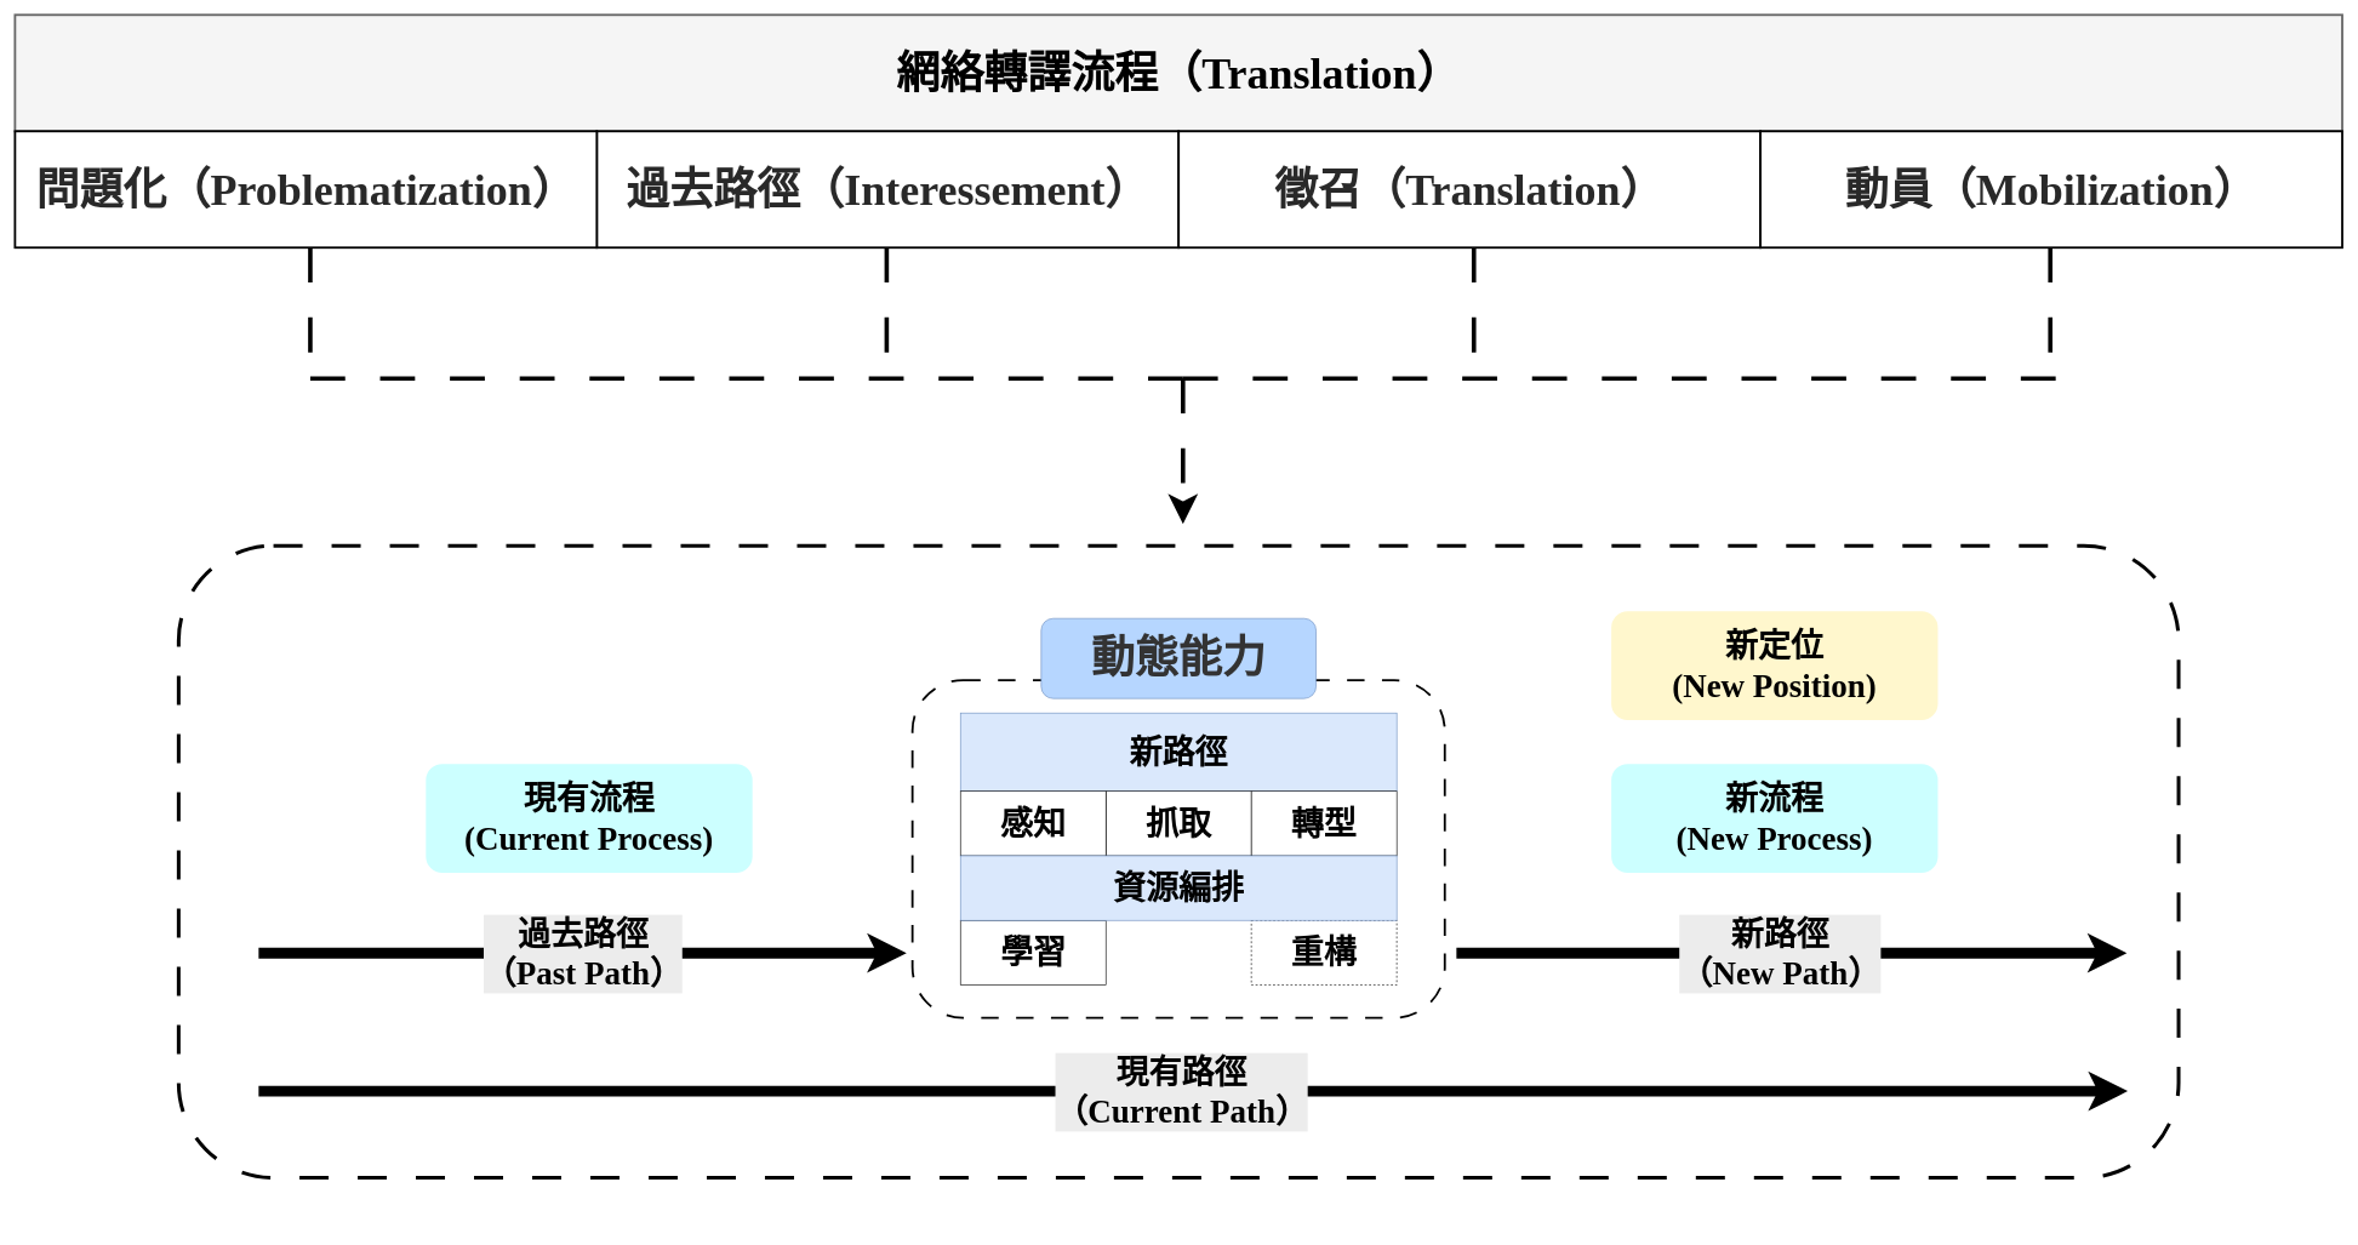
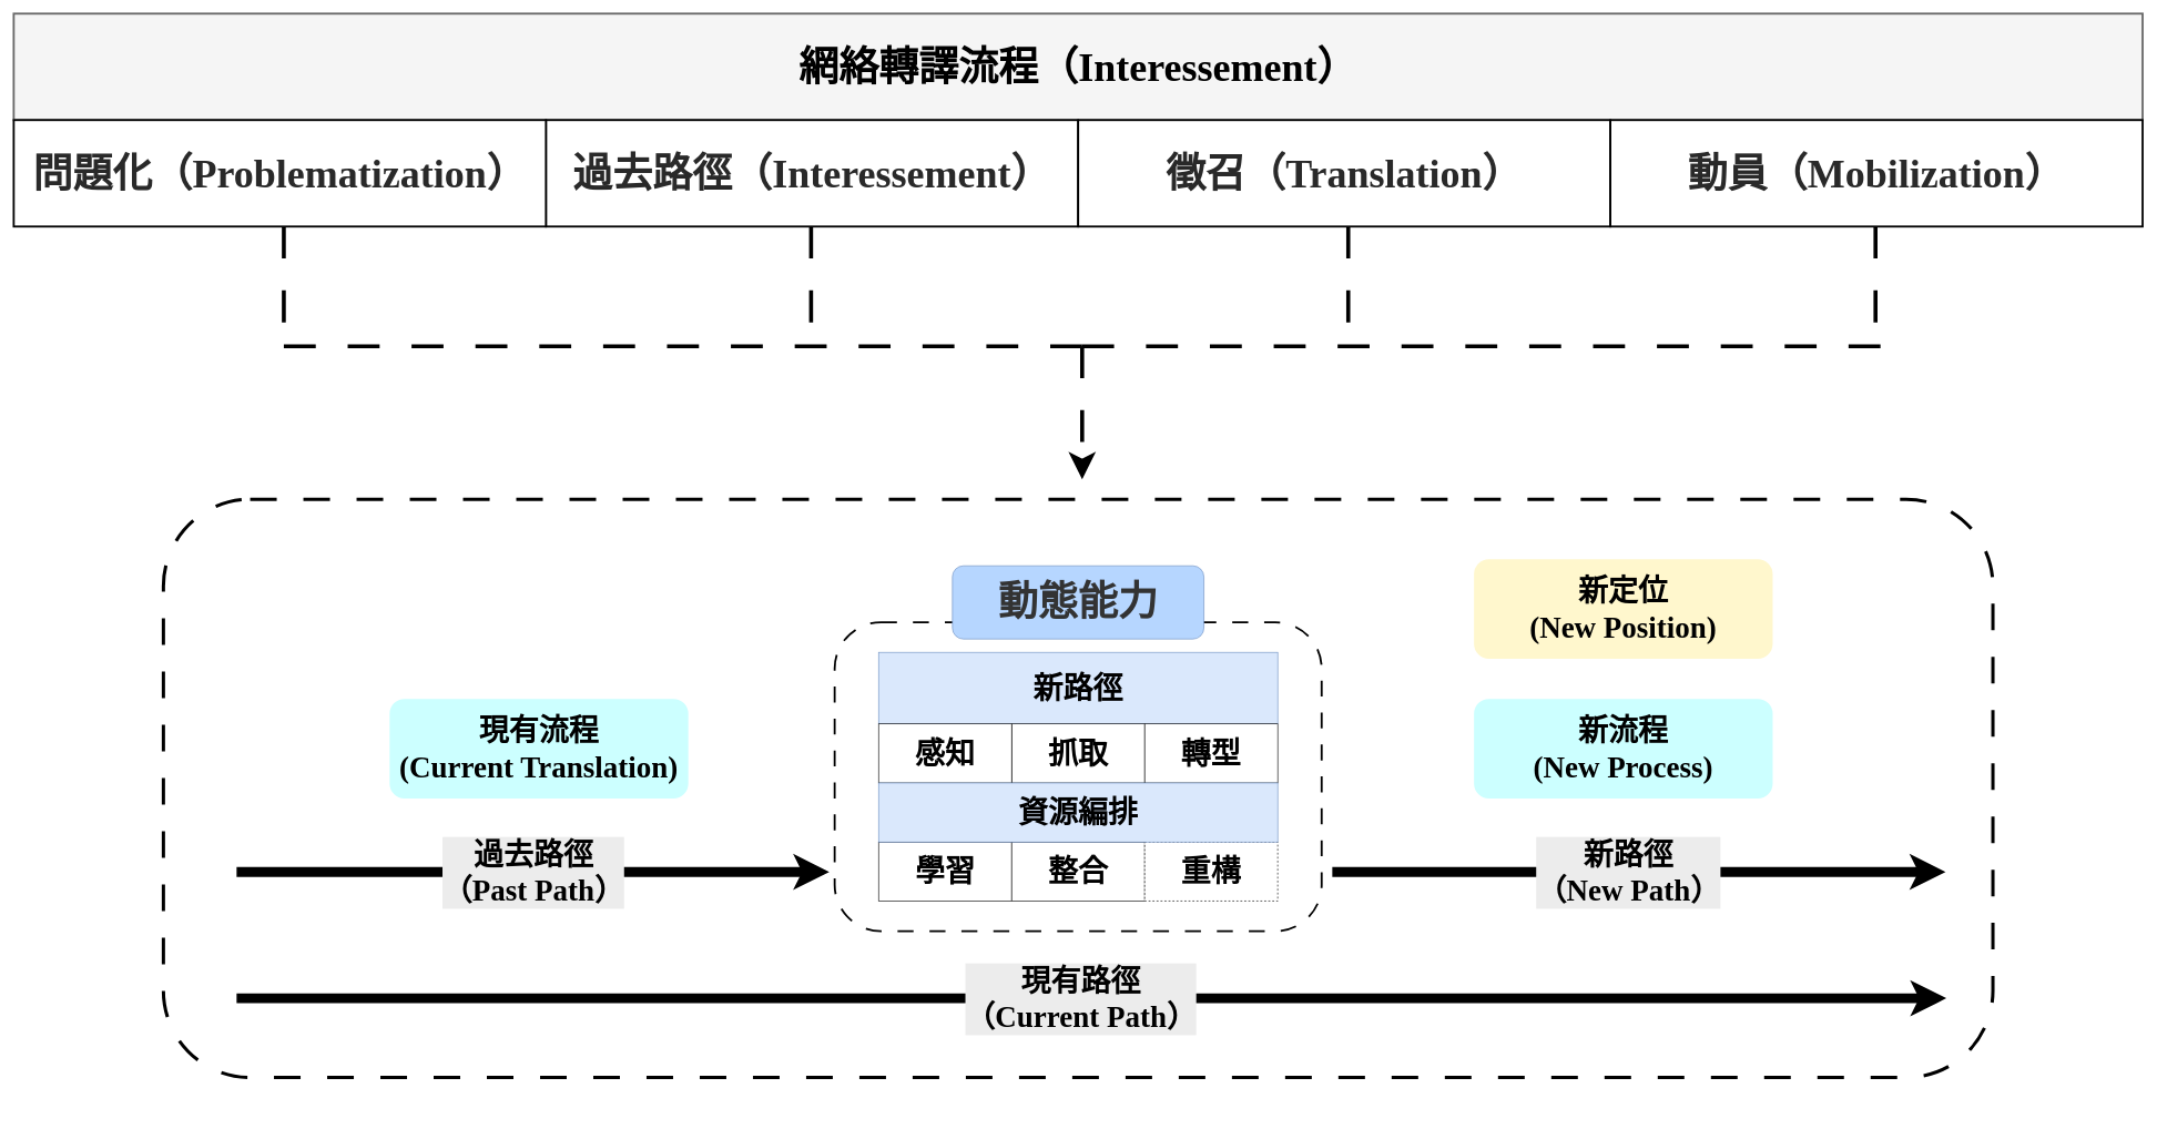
- <mxCell id="3" value="&lt;div&gt;&lt;font&gt;&lt;b&gt;&lt;span style=&quot;font-family: 標楷體; background-color: transparent; color: light-dark(rgb(0, 0, 0), rgb(255, 255, 255));&quot;&gt;網絡轉譯流程（&lt;/span&gt;&lt;span style=&quot;background-color: transparent; color: light-dark(rgb(0, 0, 0), rgb(255, 255, 255)); font-family: 標楷體;&quot;&gt;Translation）&lt;/span&gt;&lt;/b&gt;&lt;/font&gt;&lt;/div&gt;" style="rounded=0;whiteSpace=wrap;html=1;movable=1;resizable=1;rotatable=1;deletable=1;editable=1;locked=0;connectable=1;align=center;strokeColor=#666666;strokeWidth=3;verticalAlign=middle;fontFamily=Helvetica;fontSize=60;fillColor=#f5f5f5;fontColor=#333333;" parent="2" vertex="1"><mxGeometry width="3200" height="160" as="geometry" /></mxCell>
+ <mxCell id="3" value="&lt;div&gt;&lt;font&gt;&lt;b&gt;&lt;span style=&quot;font-family: 標楷體; background-color: transparent; color: light-dark(rgb(0, 0, 0), rgb(255, 255, 255));&quot;&gt;網絡轉譯流程（&lt;/span&gt;&lt;span style=&quot;background-color: transparent; color: light-dark(rgb(0, 0, 0), rgb(255, 255, 255)); font-family: 標楷體;&quot;&gt;Interessement）&lt;/span&gt;&lt;/b&gt;&lt;/font&gt;&lt;/div&gt;" style="rounded=0;whiteSpace=wrap;html=1;movable=1;resizable=1;rotatable=1;deletable=1;editable=1;locked=0;connectable=1;align=center;strokeColor=#666666;strokeWidth=3;verticalAlign=middle;fontFamily=Helvetica;fontSize=60;fillColor=#f5f5f5;fontColor=#333333;" parent="2" vertex="1"><mxGeometry width="3200" height="160" as="geometry" /></mxCell>
- <mxCell id="36" value="&lt;font style=&quot;font-size: 45px;&quot; face=&quot;標楷體&quot;&gt;&lt;b style=&quot;&quot;&gt;現有流程&lt;/b&gt;&lt;/font&gt;&lt;div&gt;&lt;font style=&quot;font-size: 45px;&quot; face=&quot;標楷體&quot;&gt;&lt;b style=&quot;&quot;&gt;(Current Process)&lt;/b&gt;&lt;/font&gt;&lt;/div&gt;" style="rounded=1;whiteSpace=wrap;html=1;fillColor=#CCFFFF;strokeColor=none;gradientColor=none;align=center;verticalAlign=middle;fontFamily=Helvetica;fontSize=12;fontColor=default;" parent="35" vertex="1"><mxGeometry y="210.0" width="449" height="149.7" as="geometry" /></mxCell>
+ <mxCell id="36" value="&lt;font style=&quot;font-size: 45px;&quot; face=&quot;標楷體&quot;&gt;&lt;b style=&quot;&quot;&gt;現有流程&lt;/b&gt;&lt;/font&gt;&lt;div&gt;&lt;font style=&quot;font-size: 45px;&quot; face=&quot;標楷體&quot;&gt;&lt;b style=&quot;&quot;&gt;(Current Translation)&lt;/b&gt;&lt;/font&gt;&lt;/div&gt;" style="rounded=1;whiteSpace=wrap;html=1;fillColor=#CCFFFF;strokeColor=none;gradientColor=none;align=center;verticalAlign=middle;fontFamily=Helvetica;fontSize=12;fontColor=default;" parent="35" vertex="1"><mxGeometry y="210.0" width="449" height="149.7" as="geometry" /></mxCell>
+ <mxCell id="29" value="&lt;font face=&quot;標楷體&quot;&gt;&lt;span style=&quot;font-size: 45px;&quot;&gt;&lt;b&gt;整合&lt;/b&gt;&lt;/span&gt;&lt;/font&gt;" style="rounded=0;whiteSpace=wrap;html=1;movable=1;resizable=1;rotatable=1;deletable=1;editable=1;locked=0;connectable=1;" parent="26" vertex="1"><mxGeometry x="200" y="285.117" width="200" height="88.764" as="geometry" /></mxCell>
